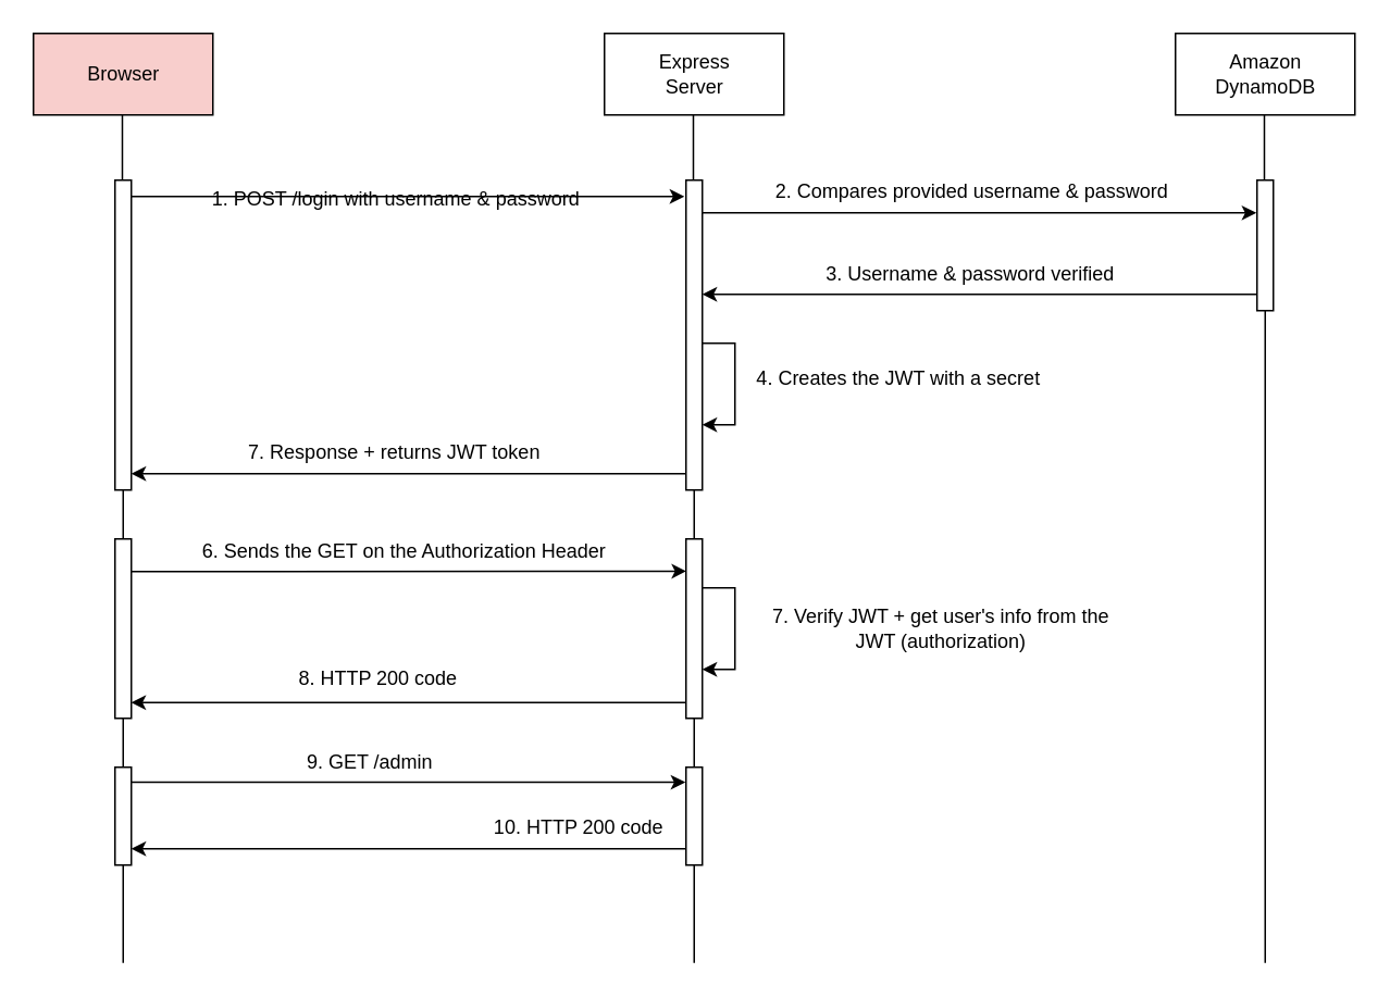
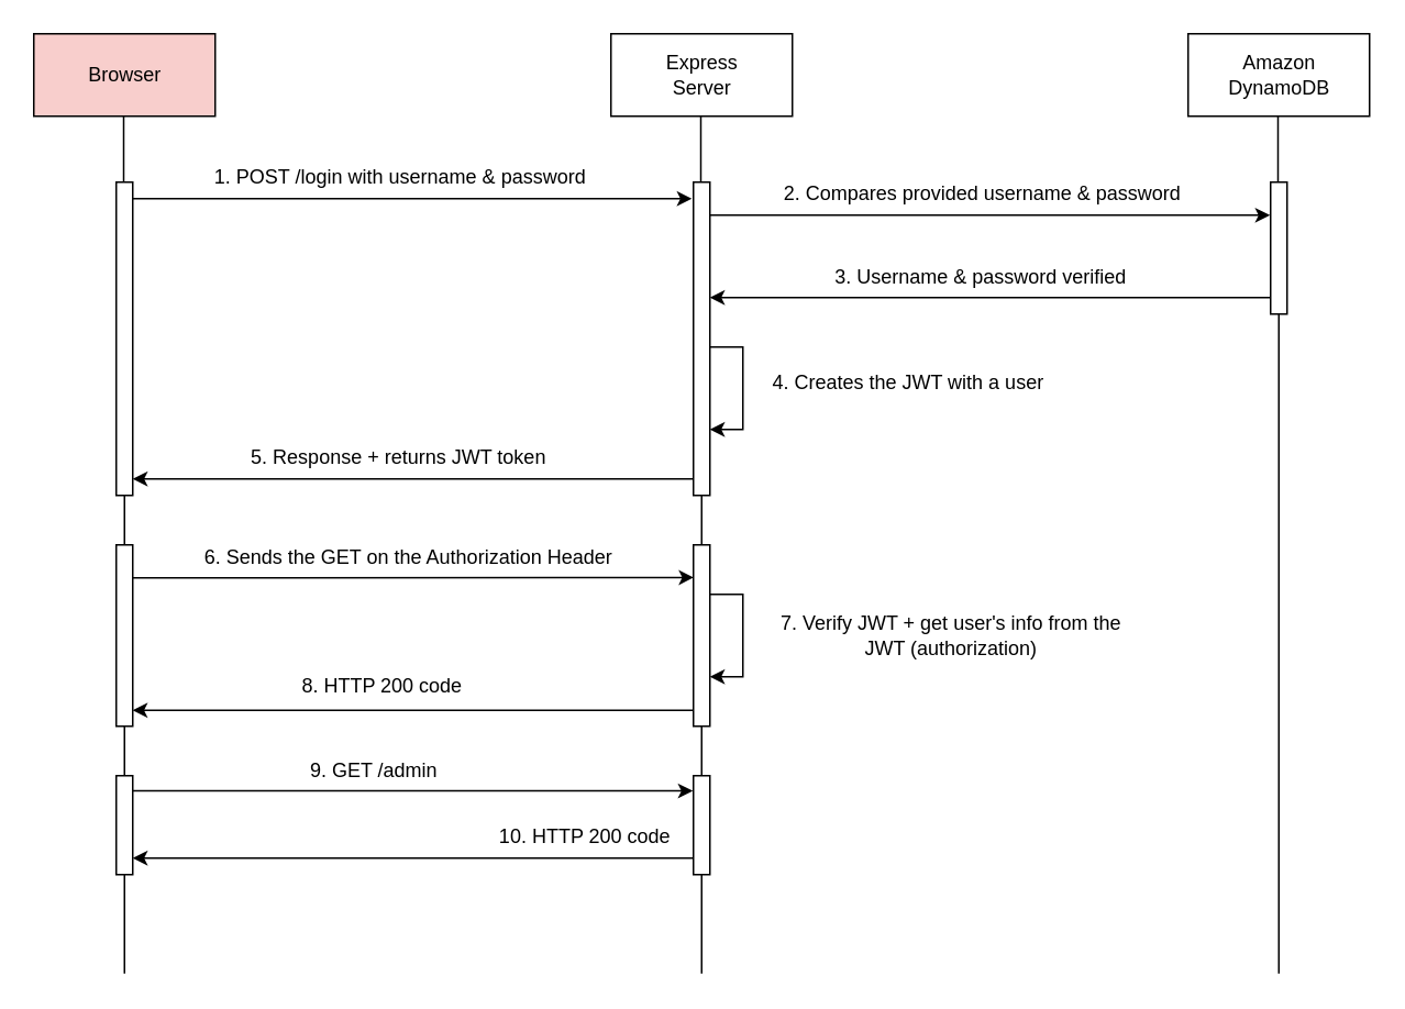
- <mxCell id="14" value="1. POST /login with username &amp;amp; password" style="text;html=1;align=center;verticalAlign=middle;resizable=0;points=[];autosize=1;strokeColor=none;fillColor=none;" vertex="1" parent="1"><mxGeometry x="122" y="112" width="240" height="20" as="geometry" /></mxCell>
+ <mxCell id="14" value="1. POST /login with username &amp;amp; password" style="text;html=1;align=center;verticalAlign=middle;resizable=0;points=[];autosize=1;strokeColor=none;fillColor=none;" vertex="1" parent="1"><mxGeometry x="122" y="97" width="240" height="20" as="geometry" /></mxCell>
- <mxCell id="22" value="4. Creates the JWT with a secret" style="text;html=1;align=center;verticalAlign=middle;resizable=0;points=[];autosize=1;strokeColor=none;fillColor=none;" vertex="1" parent="1"><mxGeometry x="455" y="222" width="190" height="20" as="geometry" /></mxCell>
+ <mxCell id="22" value="4. Creates the JWT with a user" style="text;html=1;align=center;verticalAlign=middle;resizable=0;points=[];autosize=1;strokeColor=none;fillColor=none;" vertex="1" parent="1"><mxGeometry x="455" y="222" width="190" height="20" as="geometry" /></mxCell>
- <mxCell id="23" value="7. Response + returns JWT token" style="text;html=1;align=center;verticalAlign=middle;resizable=0;points=[];autosize=1;strokeColor=none;fillColor=none;" vertex="1" parent="1"><mxGeometry x="146" y="267" width="190" height="20" as="geometry" /></mxCell>
+ <mxCell id="23" value="5. Response + returns JWT token" style="text;html=1;align=center;verticalAlign=middle;resizable=0;points=[];autosize=1;strokeColor=none;fillColor=none;" vertex="1" parent="1"><mxGeometry x="146" y="267" width="190" height="20" as="geometry" /></mxCell>
